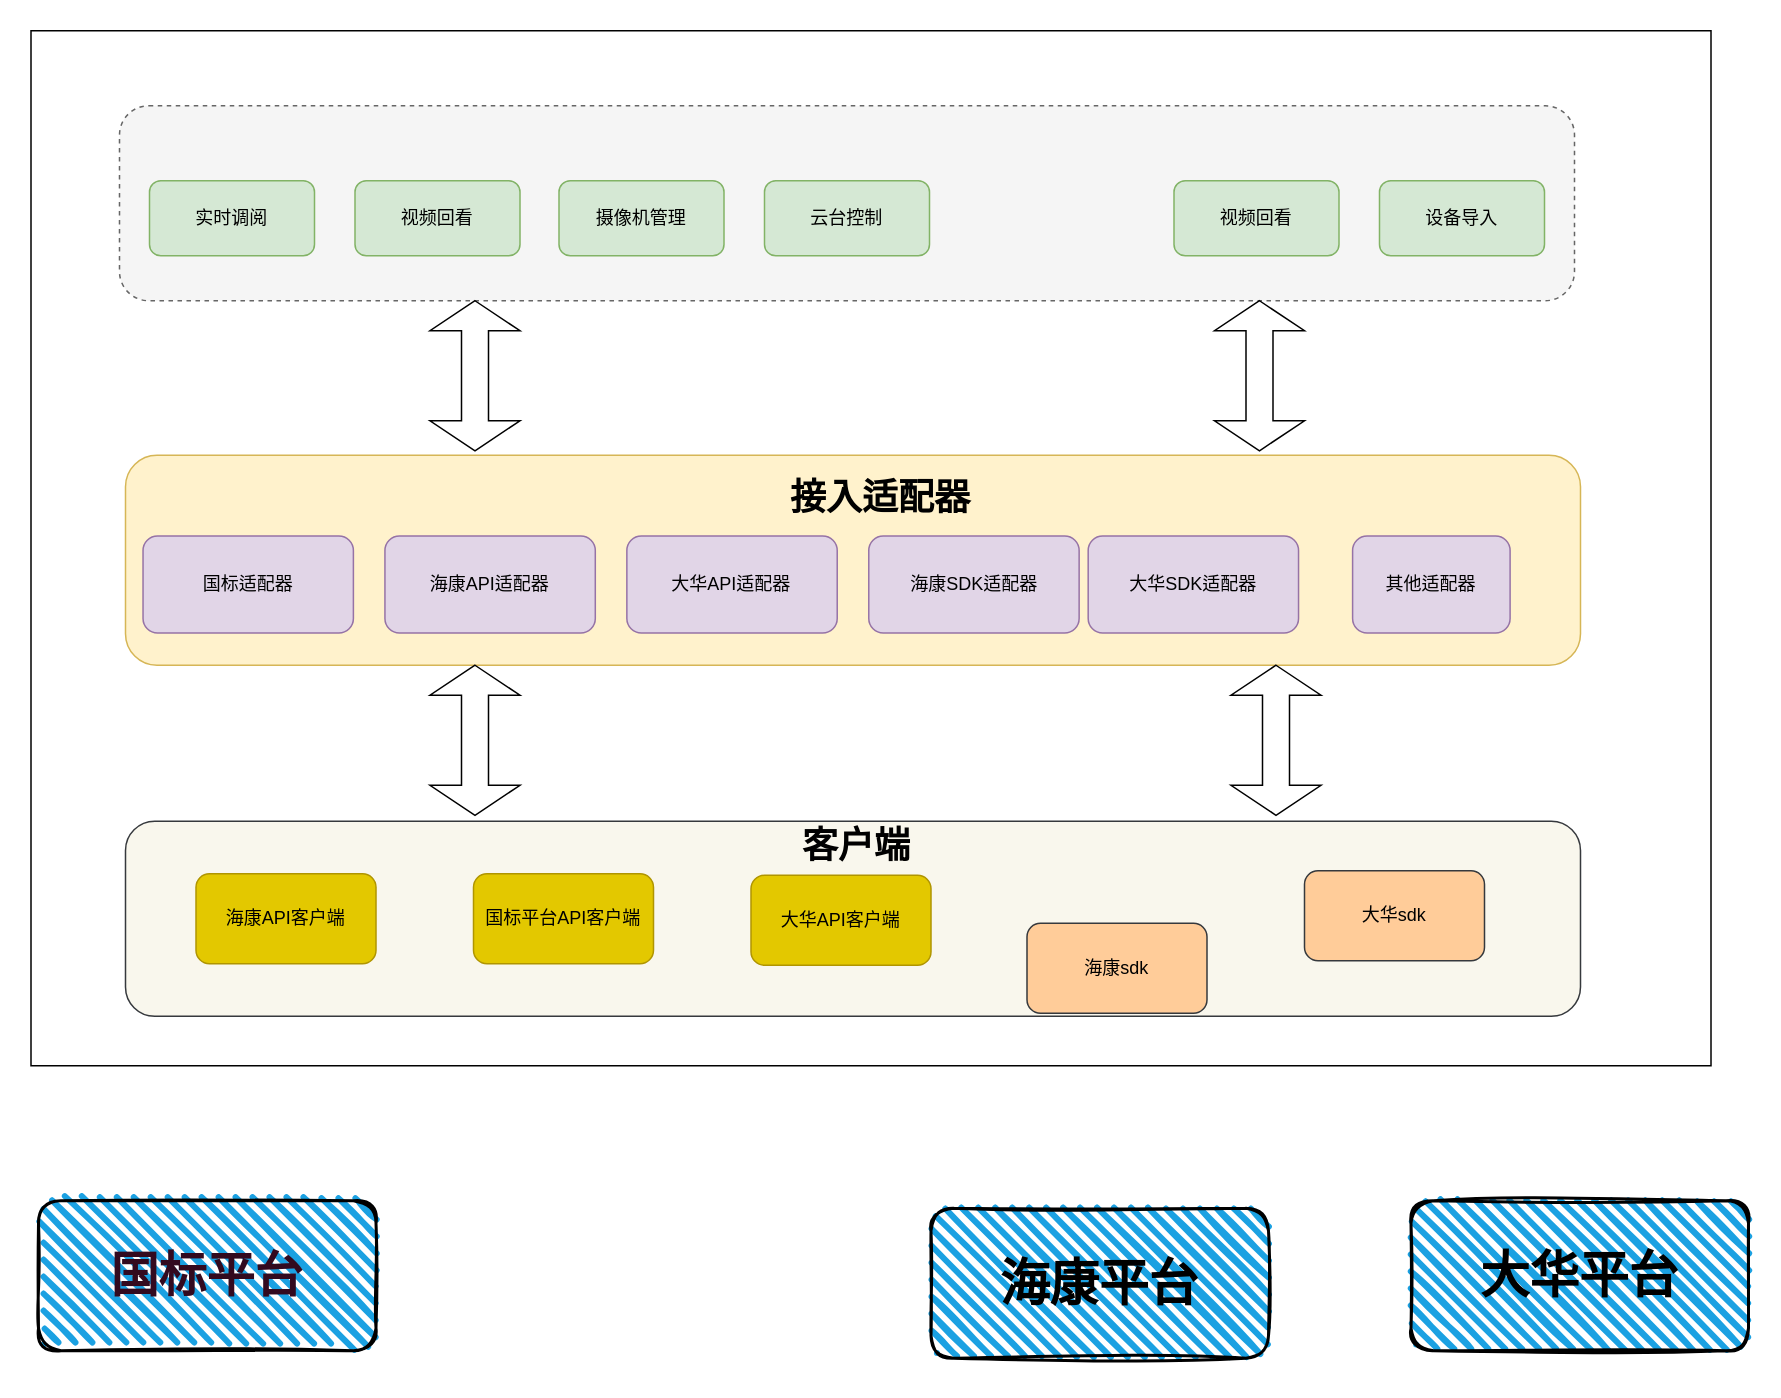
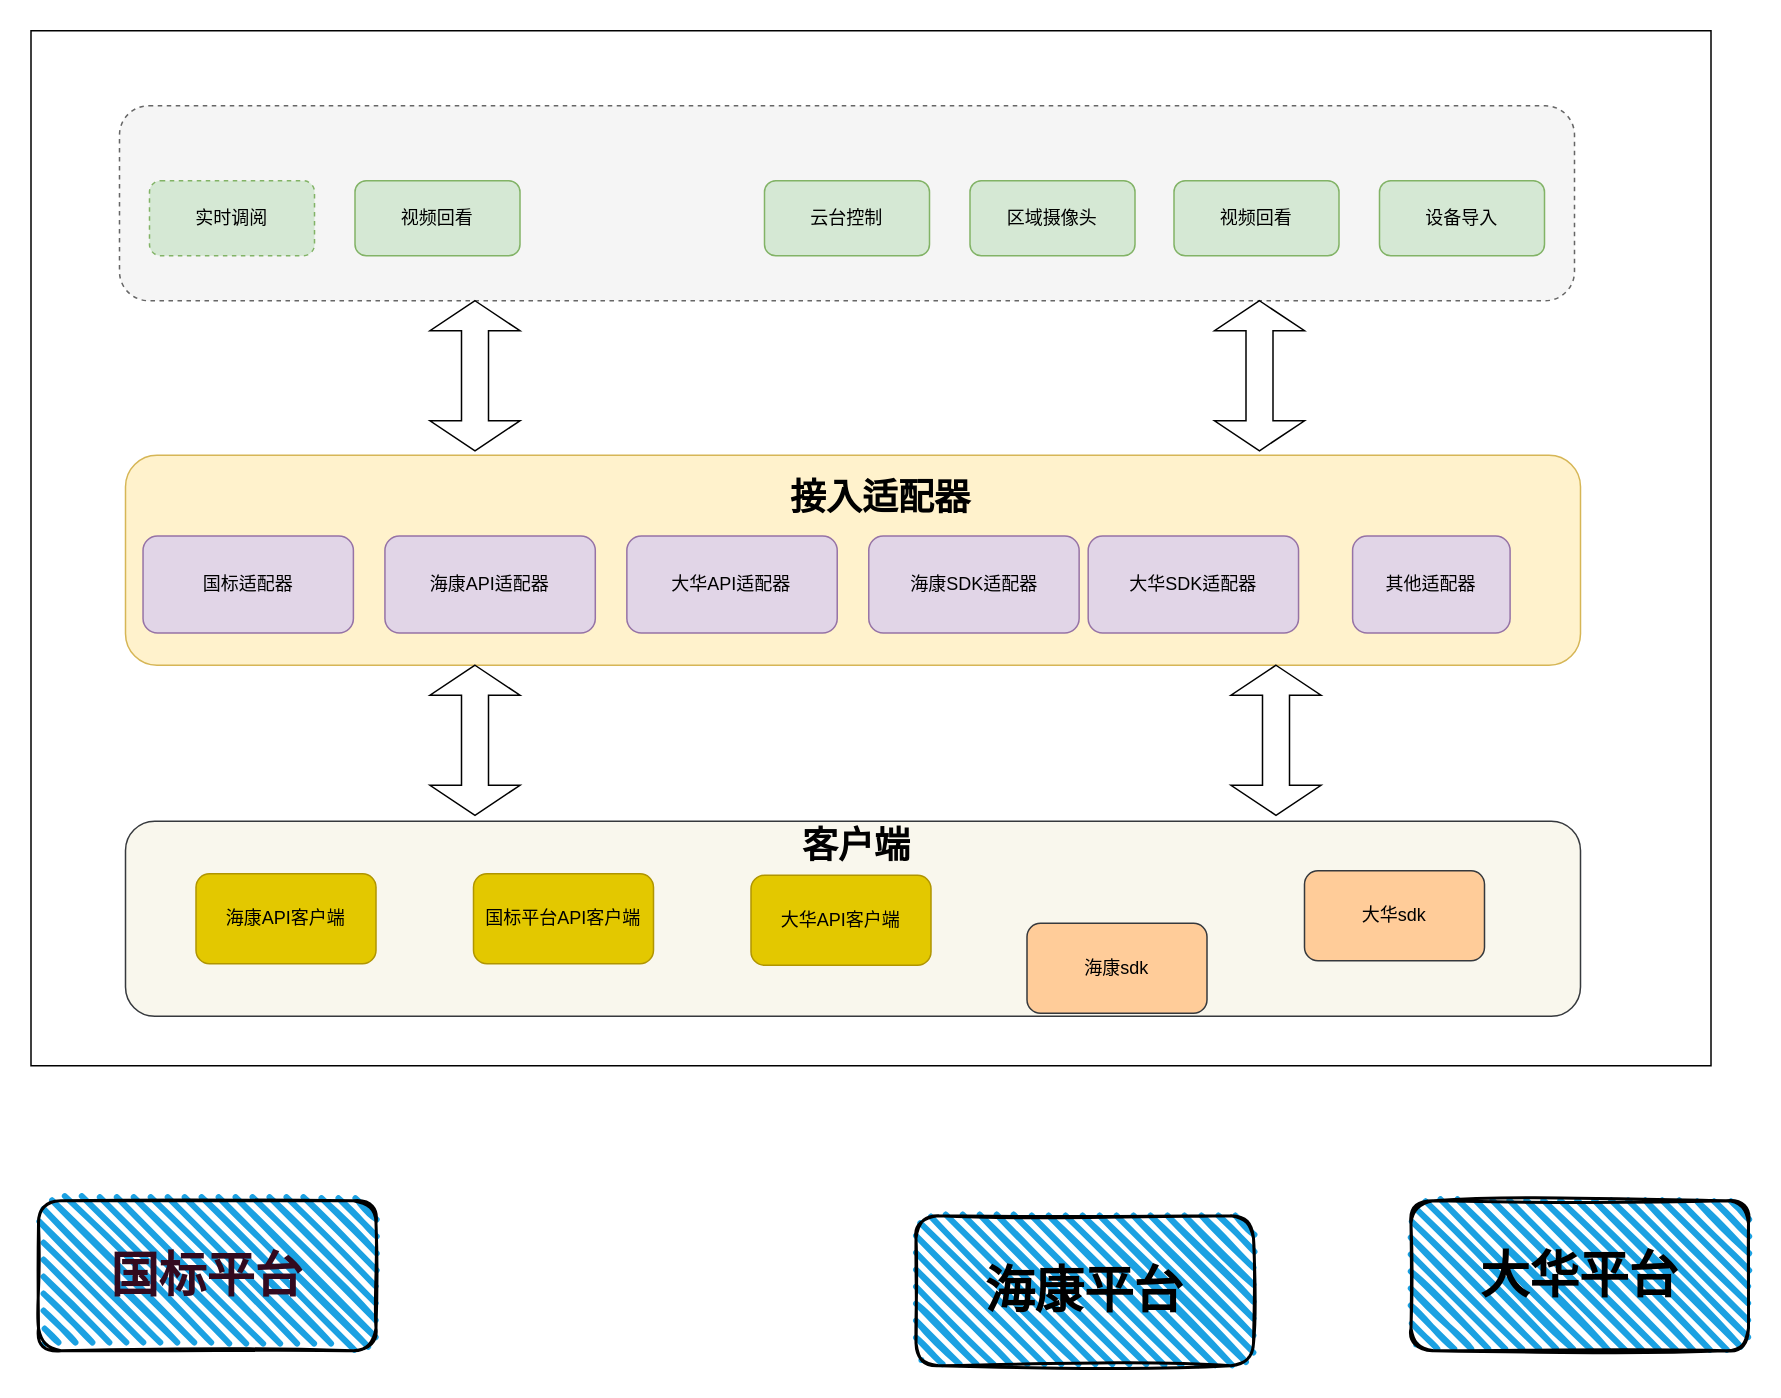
- <mxCell id="7" value="实时调阅" style="rounded=1;whiteSpace=wrap;html=1;fillColor=#d5e8d4;strokeColor=#82b366;movable=1;resizable=1;rotatable=1;deletable=1;editable=1;locked=0;connectable=1;" vertex="1" parent="5"><mxGeometry x="20" y="50.0" width="110" height="50.0" as="geometry" /></mxCell>
+ <mxCell id="7" value="实时调阅" style="rounded=1;whiteSpace=wrap;html=1;fillColor=#d5e8d4;strokeColor=#82b366;movable=1;resizable=1;rotatable=1;deletable=1;editable=1;locked=0;connectable=1;dashed=1;" vertex="1" parent="5"><mxGeometry x="20" y="50.0" width="110" height="50.0" as="geometry" /></mxCell>
- <mxCell id="9" value="摄像机管理" style="rounded=1;whiteSpace=wrap;html=1;fillColor=#d5e8d4;strokeColor=#82b366;movable=1;resizable=1;rotatable=1;deletable=1;editable=1;locked=0;connectable=1;" vertex="1" parent="5"><mxGeometry x="293" y="50.0" width="110" height="50.0" as="geometry" /></mxCell>
+ <mxCell id="11" value="区域摄像头" style="rounded=1;whiteSpace=wrap;html=1;fillColor=#d5e8d4;strokeColor=#82b366;movable=1;resizable=1;rotatable=1;deletable=1;editable=1;locked=0;connectable=1;" vertex="1" parent="5"><mxGeometry x="567" y="50.0" width="110" height="50.0" as="geometry" /></mxCell>
- <mxCell id="33" value="&lt;h2&gt;&lt;b&gt;&lt;font style=&quot;font-size: 33px;&quot;&gt;海康平台&lt;/font&gt;&lt;/b&gt;&lt;/h2&gt;" style="rounded=1;whiteSpace=wrap;html=1;strokeWidth=2;fillWeight=4;hachureGap=8;hachureAngle=45;fillColor=#1ba1e2;sketch=1;" vertex="1" parent="1"><mxGeometry x="620" y="805" width="225" height="100" as="geometry" /></mxCell>
+ <mxCell id="33" value="&lt;h2&gt;&lt;b&gt;&lt;font style=&quot;font-size: 33px;&quot;&gt;海康平台&lt;/font&gt;&lt;/b&gt;&lt;/h2&gt;" style="rounded=1;whiteSpace=wrap;html=1;strokeWidth=2;fillWeight=4;hachureGap=8;hachureAngle=45;fillColor=#1ba1e2;sketch=1;" vertex="1" parent="1"><mxGeometry x="610" y="810" width="225" height="100" as="geometry" /></mxCell>
